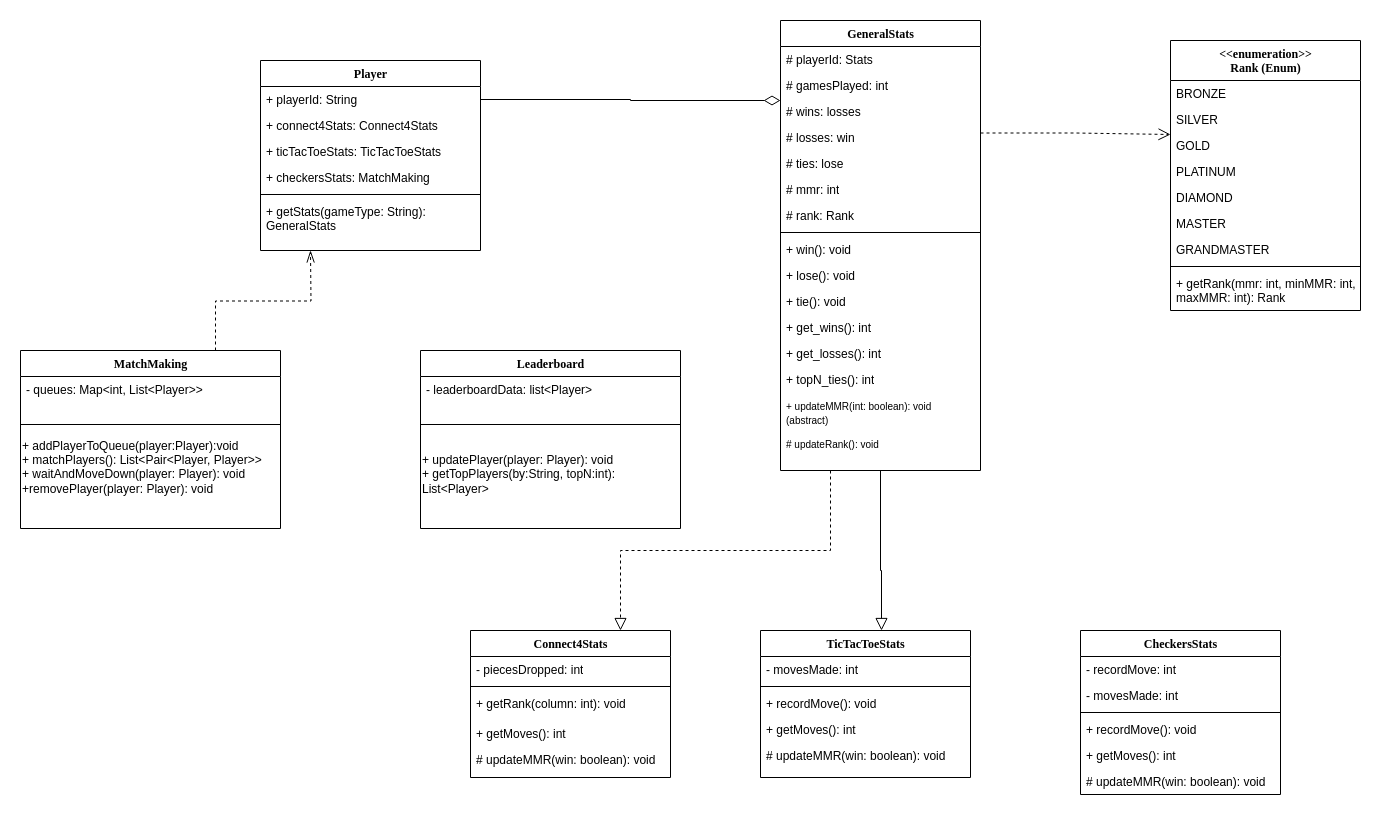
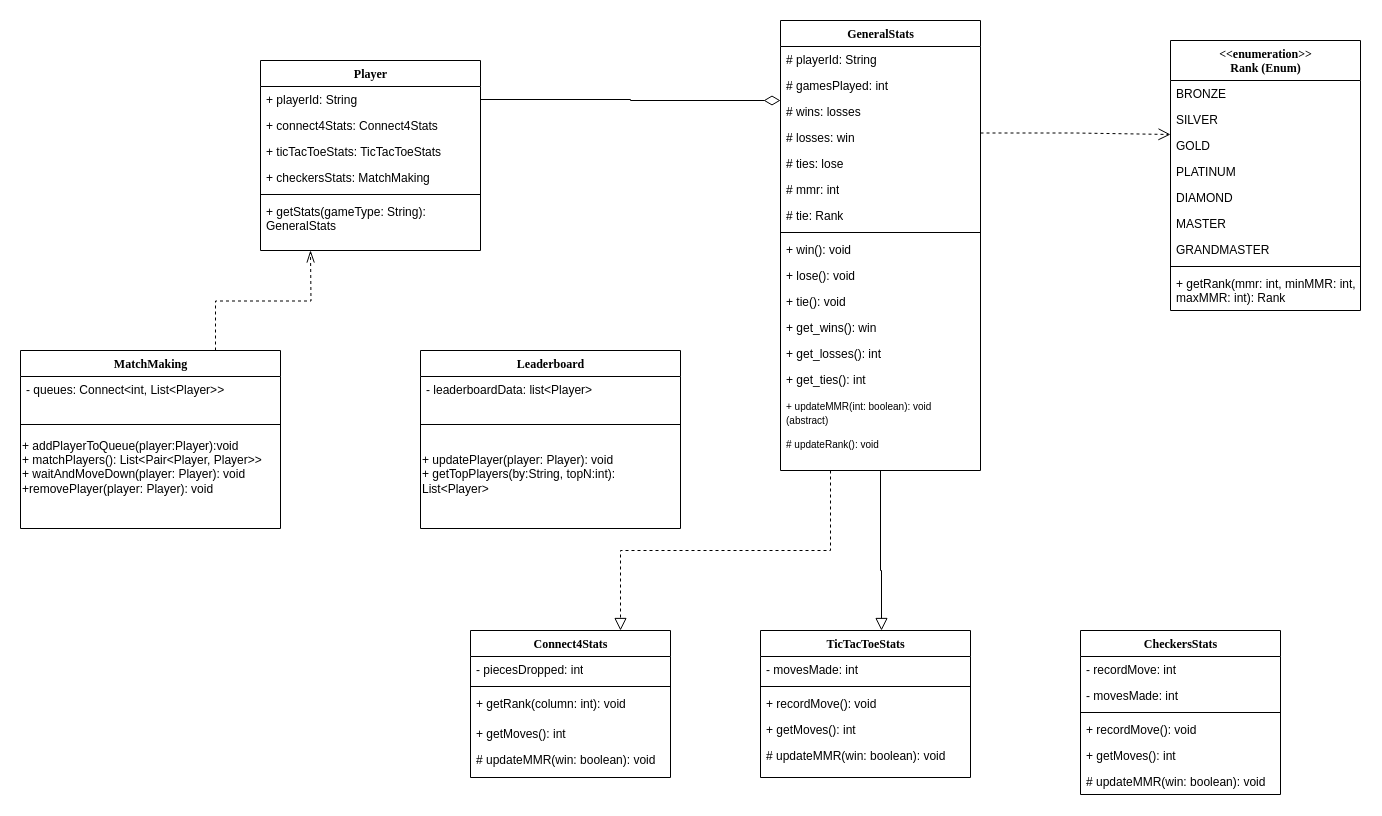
- <mxCell id="4" value="# playerId: Stats" style="text;html=1;strokeColor=none;fillColor=none;align=left;verticalAlign=top;spacingLeft=4;spacingRight=4;whiteSpace=wrap;overflow=hidden;rotatable=0;points=[[0,0.5],[1,0.5]];portConstraint=eastwest;" vertex="1" parent="3"><mxGeometry y="26" width="200" height="26" as="geometry" /></mxCell>
+ <mxCell id="4" value="# playerId: String" style="text;html=1;strokeColor=none;fillColor=none;align=left;verticalAlign=top;spacingLeft=4;spacingRight=4;whiteSpace=wrap;overflow=hidden;rotatable=0;points=[[0,0.5],[1,0.5]];portConstraint=eastwest;" vertex="1" parent="3"><mxGeometry y="26" width="200" height="26" as="geometry" /></mxCell>
- <mxCell id="10" value="# rank: Rank" style="text;html=1;strokeColor=none;fillColor=none;align=left;verticalAlign=top;spacingLeft=4;spacingRight=4;whiteSpace=wrap;overflow=hidden;rotatable=0;points=[[0,0.5],[1,0.5]];portConstraint=eastwest;" vertex="1" parent="3"><mxGeometry y="182" width="200" height="26" as="geometry" /></mxCell>
+ <mxCell id="10" value="# tie: Rank" style="text;html=1;strokeColor=none;fillColor=none;align=left;verticalAlign=top;spacingLeft=4;spacingRight=4;whiteSpace=wrap;overflow=hidden;rotatable=0;points=[[0,0.5],[1,0.5]];portConstraint=eastwest;" vertex="1" parent="3"><mxGeometry y="182" width="200" height="26" as="geometry" /></mxCell>
- <mxCell id="15" value="+ get_wins(): int" style="text;html=1;strokeColor=none;fillColor=none;align=left;verticalAlign=top;spacingLeft=4;spacingRight=4;whiteSpace=wrap;overflow=hidden;rotatable=0;points=[[0,0.5],[1,0.5]];portConstraint=eastwest;" vertex="1" parent="3"><mxGeometry y="294" width="200" height="26" as="geometry" /></mxCell>
+ <mxCell id="15" value="+ get_wins(): win" style="text;html=1;strokeColor=none;fillColor=none;align=left;verticalAlign=top;spacingLeft=4;spacingRight=4;whiteSpace=wrap;overflow=hidden;rotatable=0;points=[[0,0.5],[1,0.5]];portConstraint=eastwest;" vertex="1" parent="3"><mxGeometry y="294" width="200" height="26" as="geometry" /></mxCell>
- <mxCell id="17" value="+ topN_ties(): int" style="text;html=1;strokeColor=none;fillColor=none;align=left;verticalAlign=top;spacingLeft=4;spacingRight=4;whiteSpace=wrap;overflow=hidden;rotatable=0;points=[[0,0.5],[1,0.5]];portConstraint=eastwest;" vertex="1" parent="3"><mxGeometry y="346" width="200" height="26" as="geometry" /></mxCell>
+ <mxCell id="17" value="+ get_ties(): int" style="text;html=1;strokeColor=none;fillColor=none;align=left;verticalAlign=top;spacingLeft=4;spacingRight=4;whiteSpace=wrap;overflow=hidden;rotatable=0;points=[[0,0.5],[1,0.5]];portConstraint=eastwest;" vertex="1" parent="3"><mxGeometry y="346" width="200" height="26" as="geometry" /></mxCell>
- <mxCell id="22" value="- queues: Map&amp;lt;int, List&amp;lt;Player&amp;gt;&lt;span style=&quot;background-color: transparent; color: light-dark(rgb(0, 0, 0), rgb(255, 255, 255));&quot;&gt;&amp;gt;&lt;/span&gt;&lt;div&gt;&lt;div&gt;&lt;br&gt;&lt;/div&gt;&lt;div&gt;&lt;br&gt;&lt;/div&gt;&lt;div&gt;&lt;br&gt;&lt;/div&gt;&lt;div&gt;&lt;br&gt;&lt;/div&gt;&lt;/div&gt;" style="text;html=1;strokeColor=none;fillColor=none;align=left;verticalAlign=top;spacingLeft=4;spacingRight=4;whiteSpace=wrap;overflow=hidden;rotatable=0;points=[[0,0.5],[1,0.5]];portConstraint=eastwest;" vertex="1" parent="21"><mxGeometry y="26" width="260" height="44" as="geometry" /></mxCell>
+ <mxCell id="22" value="- queues: Connect&amp;lt;int, List&amp;lt;Player&amp;gt;&lt;span style=&quot;background-color: transparent; color: light-dark(rgb(0, 0, 0), rgb(255, 255, 255));&quot;&gt;&amp;gt;&lt;/span&gt;&lt;div&gt;&lt;div&gt;&lt;br&gt;&lt;/div&gt;&lt;div&gt;&lt;br&gt;&lt;/div&gt;&lt;div&gt;&lt;br&gt;&lt;/div&gt;&lt;div&gt;&lt;br&gt;&lt;/div&gt;&lt;/div&gt;" style="text;html=1;strokeColor=none;fillColor=none;align=left;verticalAlign=top;spacingLeft=4;spacingRight=4;whiteSpace=wrap;overflow=hidden;rotatable=0;points=[[0,0.5],[1,0.5]];portConstraint=eastwest;" vertex="1" parent="21"><mxGeometry y="26" width="260" height="44" as="geometry" /></mxCell>
